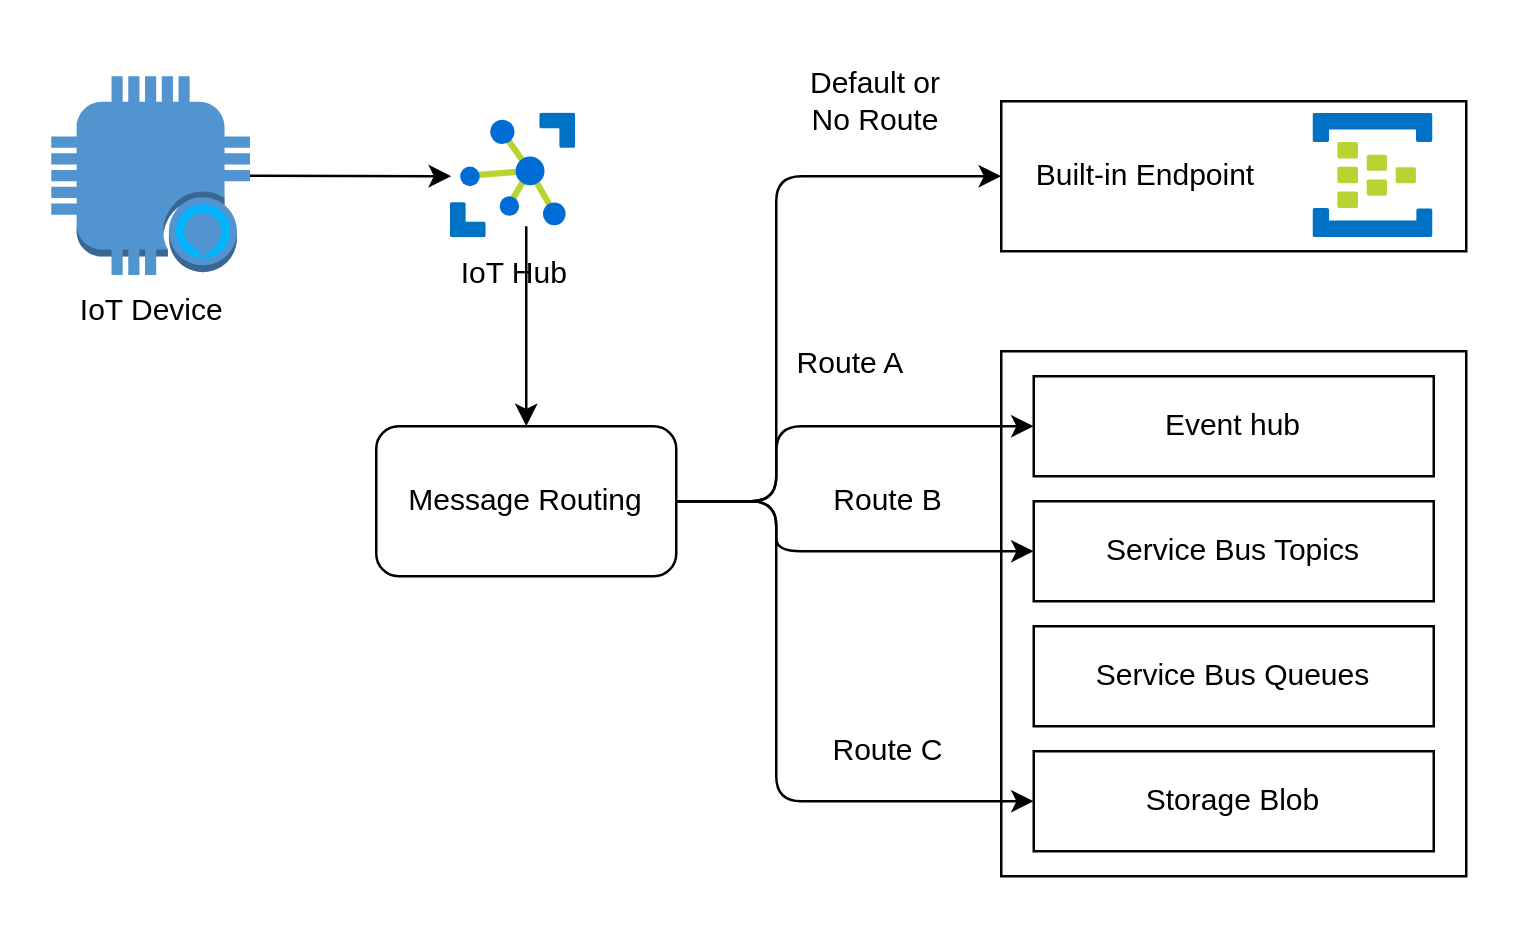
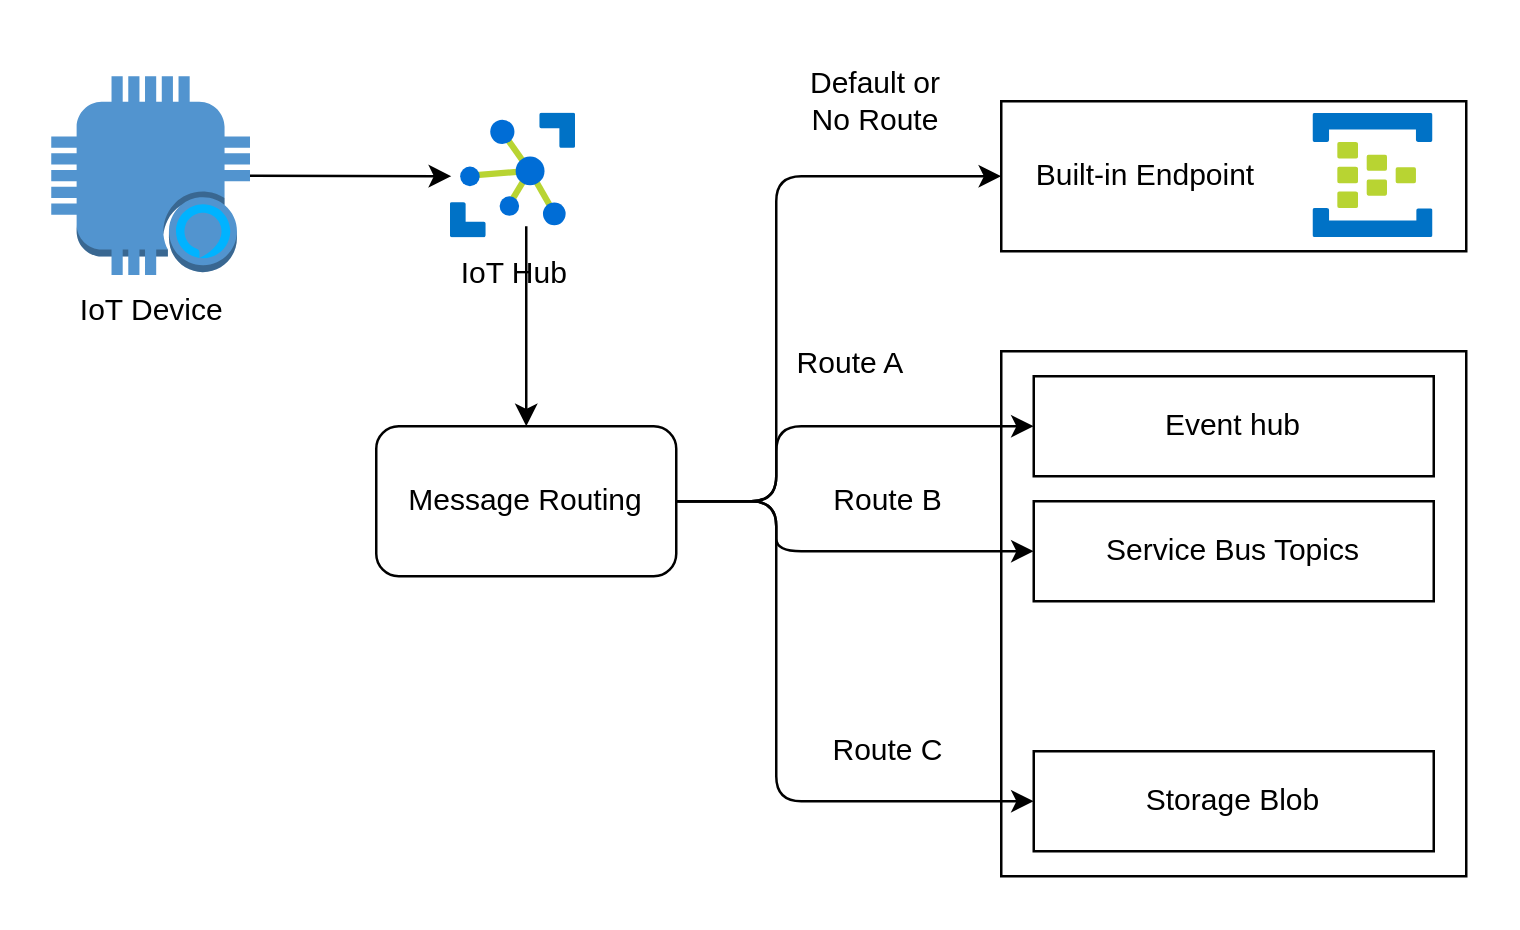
- <mxCell id="11" value="Service Bus Queues" style="rounded=0;whiteSpace=wrap;html=1;" parent="1" vertex="1"><mxGeometry x="413" y="250" width="160" height="40" as="geometry" /></mxCell>
